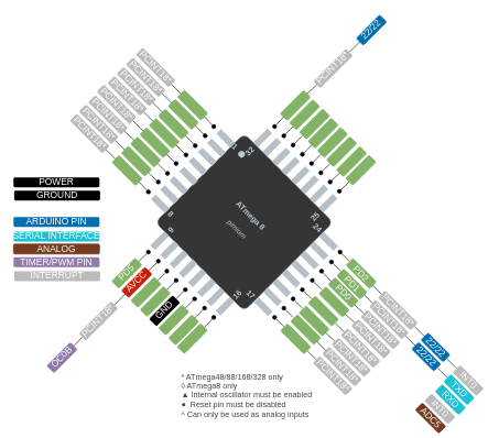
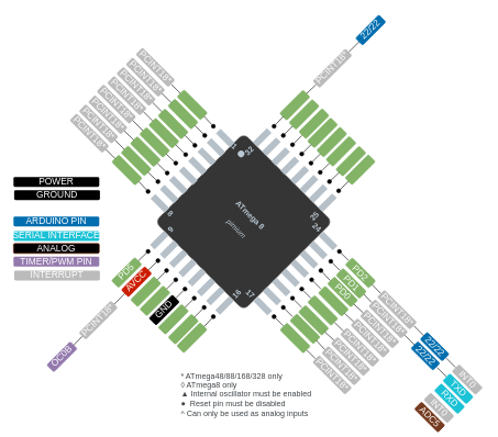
- <mxCell id="137" value="ANALOG" style="rounded=1;whiteSpace=wrap;html=1;fillColor=#743c21;strokeColor=#6D1F00;align=center;spacing=0;fontSize=14;spacingBottom=2;fontStyle=0;fontColor=#ffffff;rotation=0;direction=west;" vertex="1" parent="1"><mxGeometry x="20" y="369.019" width="130" height="15" as="geometry" /></mxCell>
+ <mxCell id="137" value="ANALOG" style="rounded=1;whiteSpace=wrap;html=1;fillColor=#000000;strokeColor=#6D1F00;align=center;spacing=0;fontSize=14;spacingBottom=2;fontStyle=0;fontColor=#ffffff;rotation=0;direction=west;" vertex="1" parent="1"><mxGeometry x="20" y="369.019" width="130" height="15" as="geometry" /></mxCell>
